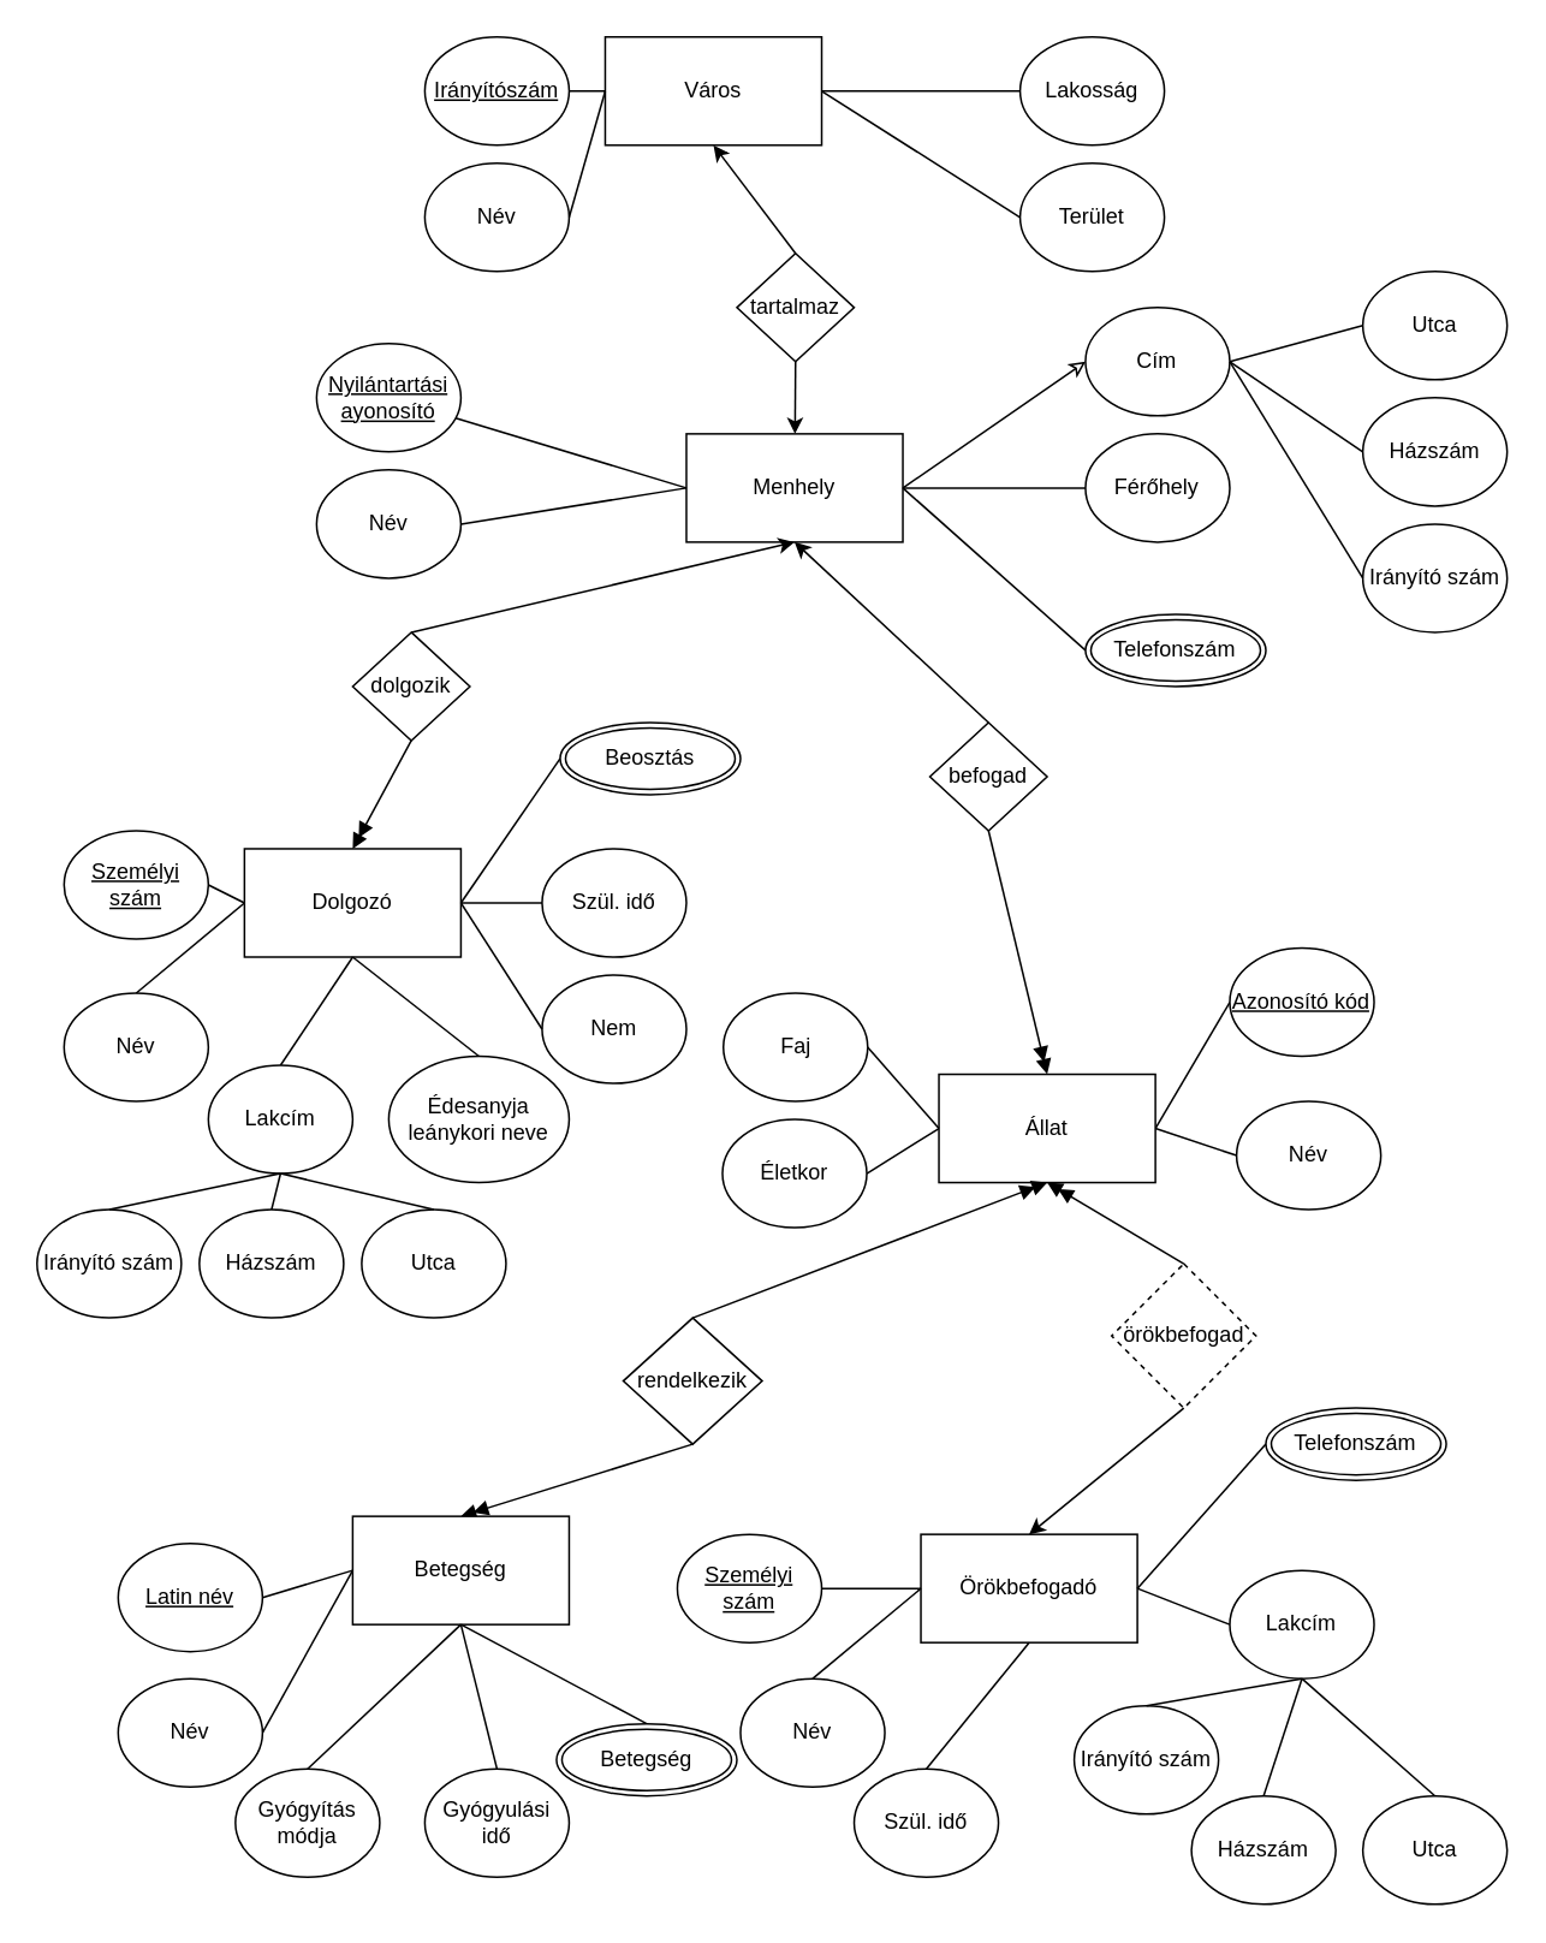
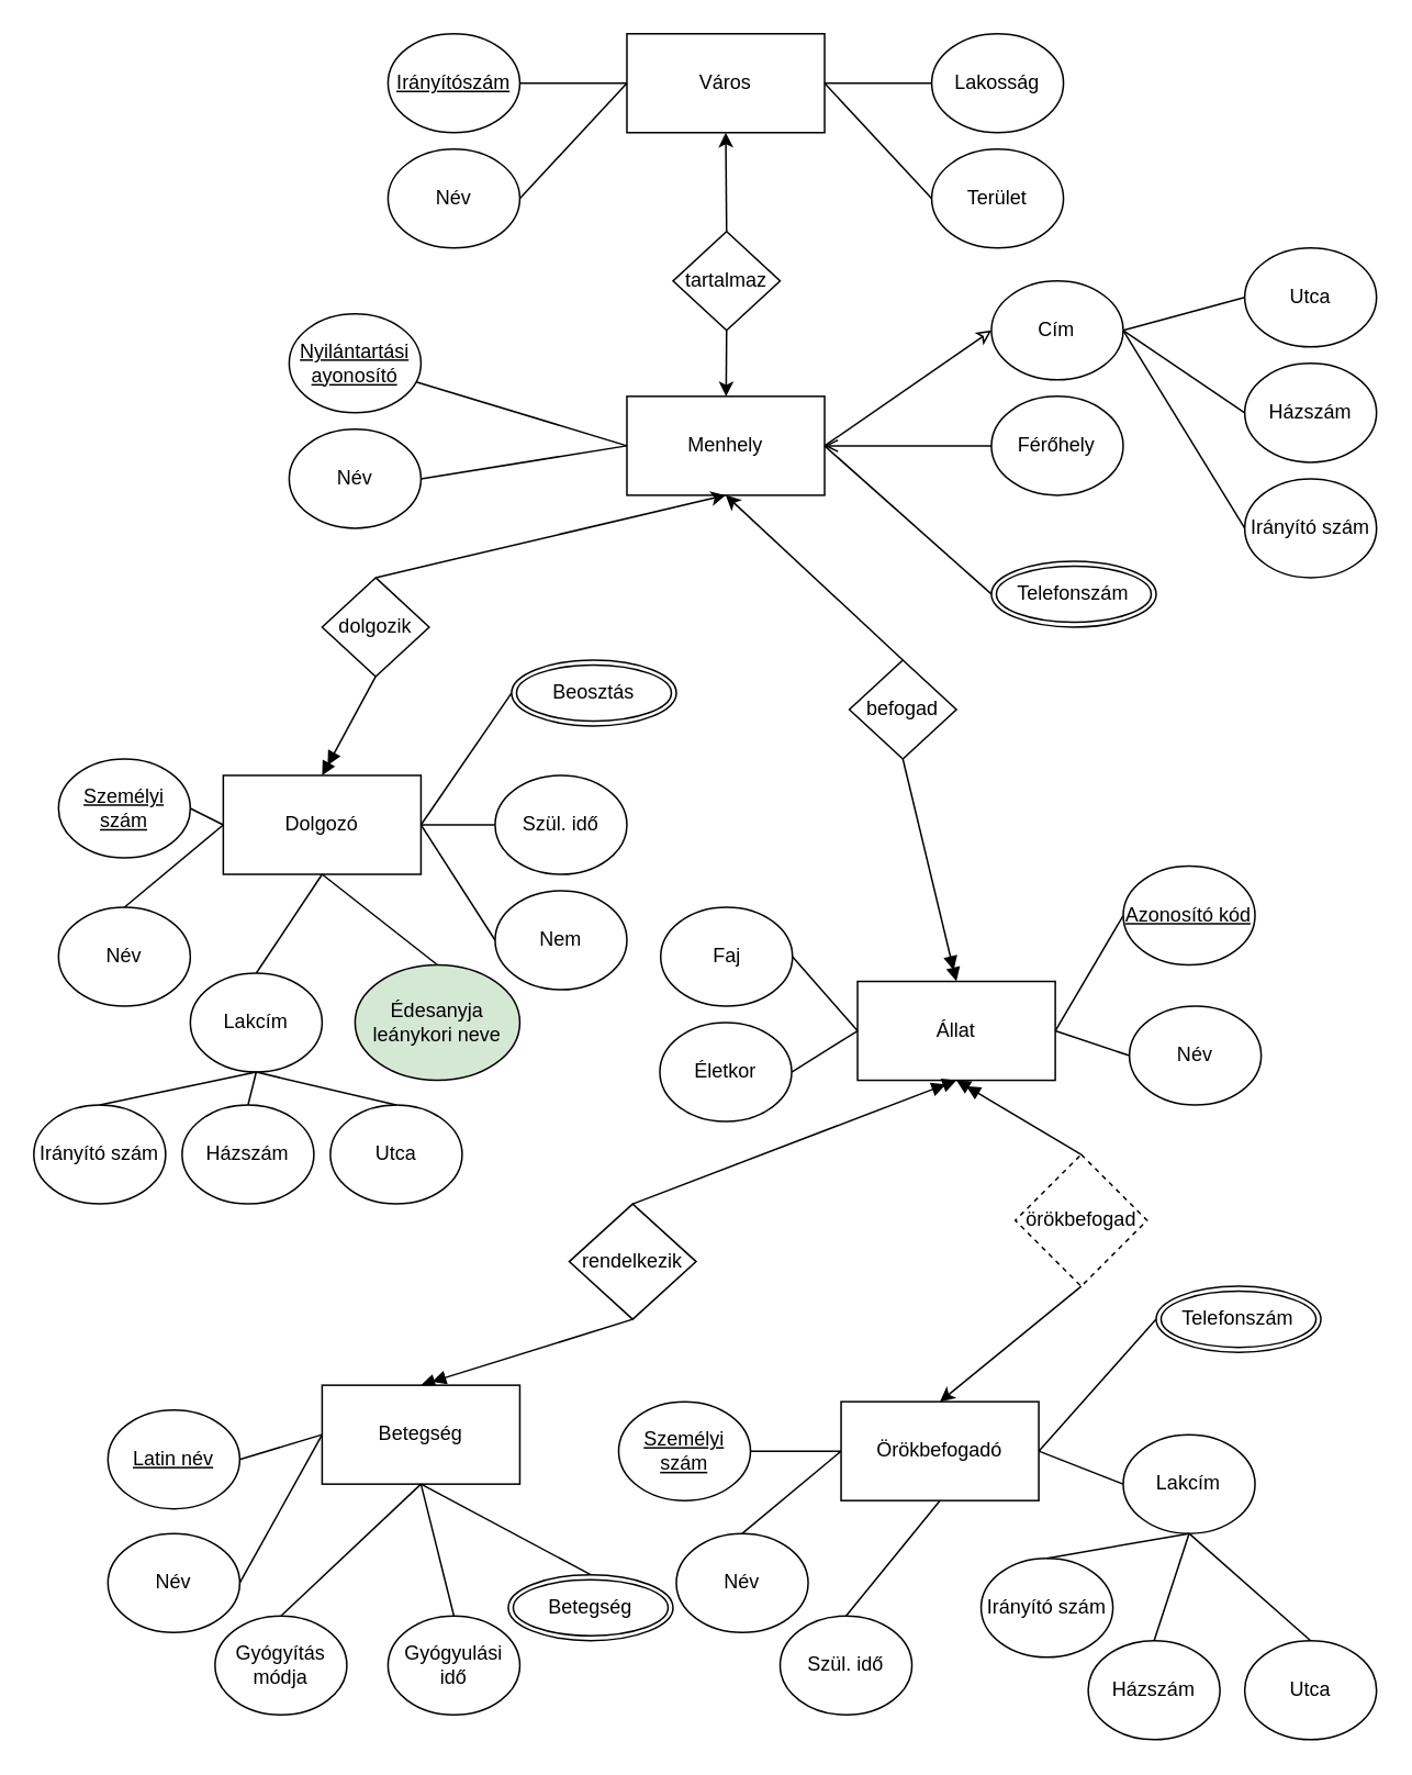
- <mxCell id="3" value="Város" style="rounded=0;whiteSpace=wrap;html=1;" parent="1" vertex="1"><mxGeometry x="335" y="20" width="120" height="60" as="geometry" /></mxCell>
+ <mxCell id="3" value="Város" style="rounded=0;whiteSpace=wrap;html=1;" parent="1" vertex="1"><mxGeometry x="380" y="20" width="120" height="60" as="geometry" /></mxCell>
- <mxCell id="49" style="rounded=0;orthogonalLoop=1;jettySize=auto;html=1;entryX=1;entryY=0.5;entryDx=0;entryDy=0;endArrow=none;endFill=0;exitX=0;exitY=0.5;exitDx=0;exitDy=0;" parent="1" source="38" target="14" edge="1"><mxGeometry relative="1" as="geometry"><mxPoint x="282" y="261" as="sourcePoint" /><mxPoint x="410" y="300" as="targetPoint" /></mxGeometry></mxCell>
+ <mxCell id="49" style="rounded=0;orthogonalLoop=1;jettySize=auto;html=1;entryX=1;entryY=0.5;entryDx=0;entryDy=0;endArrow=open;endFill=0;exitX=0;exitY=0.5;exitDx=0;exitDy=0;" parent="1" source="38" target="14" edge="1"><mxGeometry relative="1" as="geometry"><mxPoint x="282" y="261" as="sourcePoint" /><mxPoint x="410" y="300" as="targetPoint" /></mxGeometry></mxCell>
- <mxCell id="61" value="Édesanyja leánykori neve" style="ellipse;whiteSpace=wrap;html=1;" parent="1" vertex="1"><mxGeometry x="215" y="585" width="100" height="70" as="geometry" /></mxCell>
+ <mxCell id="61" value="Édesanyja leánykori neve" style="ellipse;whiteSpace=wrap;html=1;fillColor=#d5e8d4;" parent="1" vertex="1"><mxGeometry x="215" y="585" width="100" height="70" as="geometry" /></mxCell>
